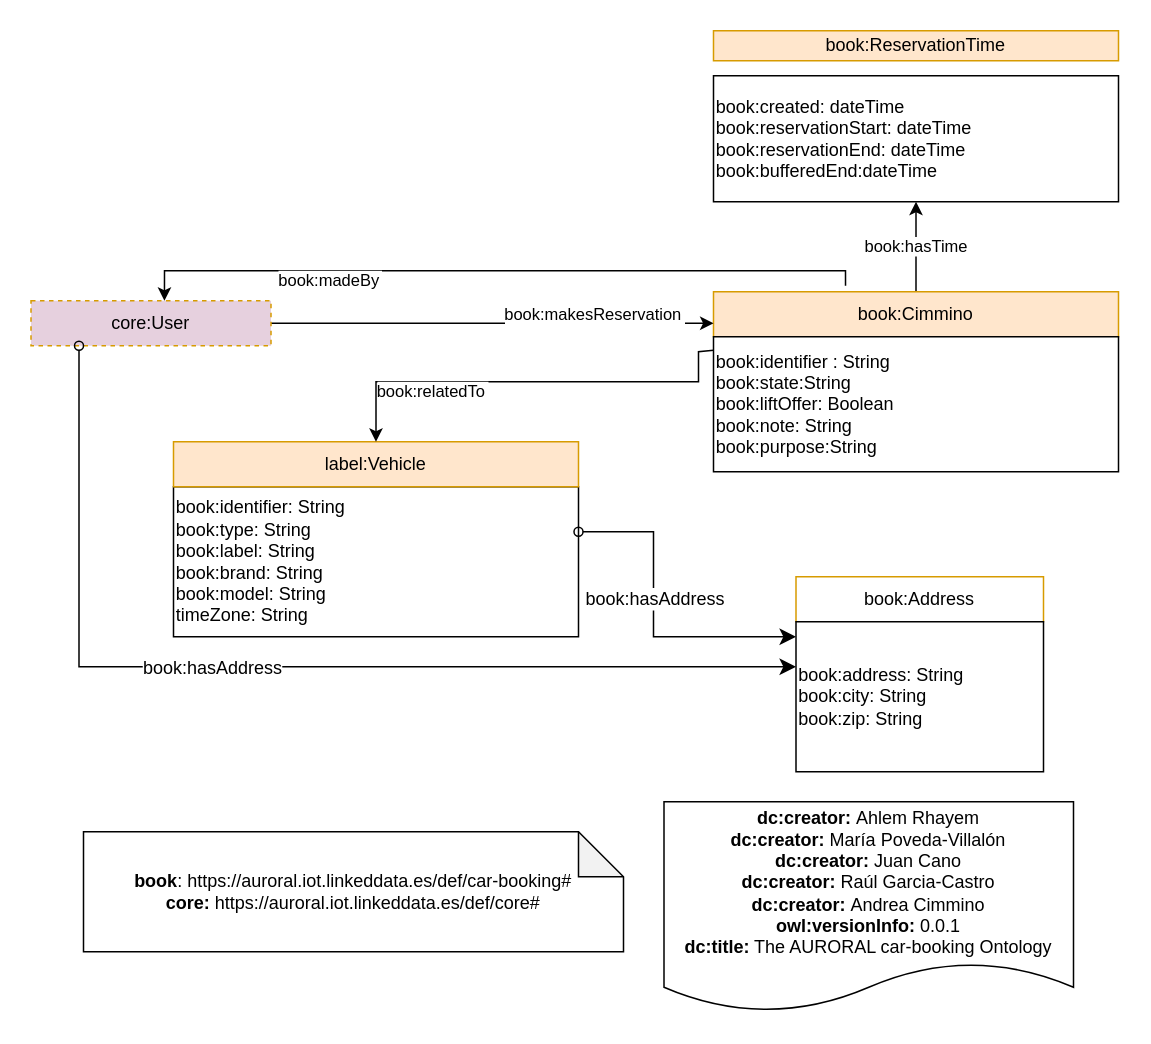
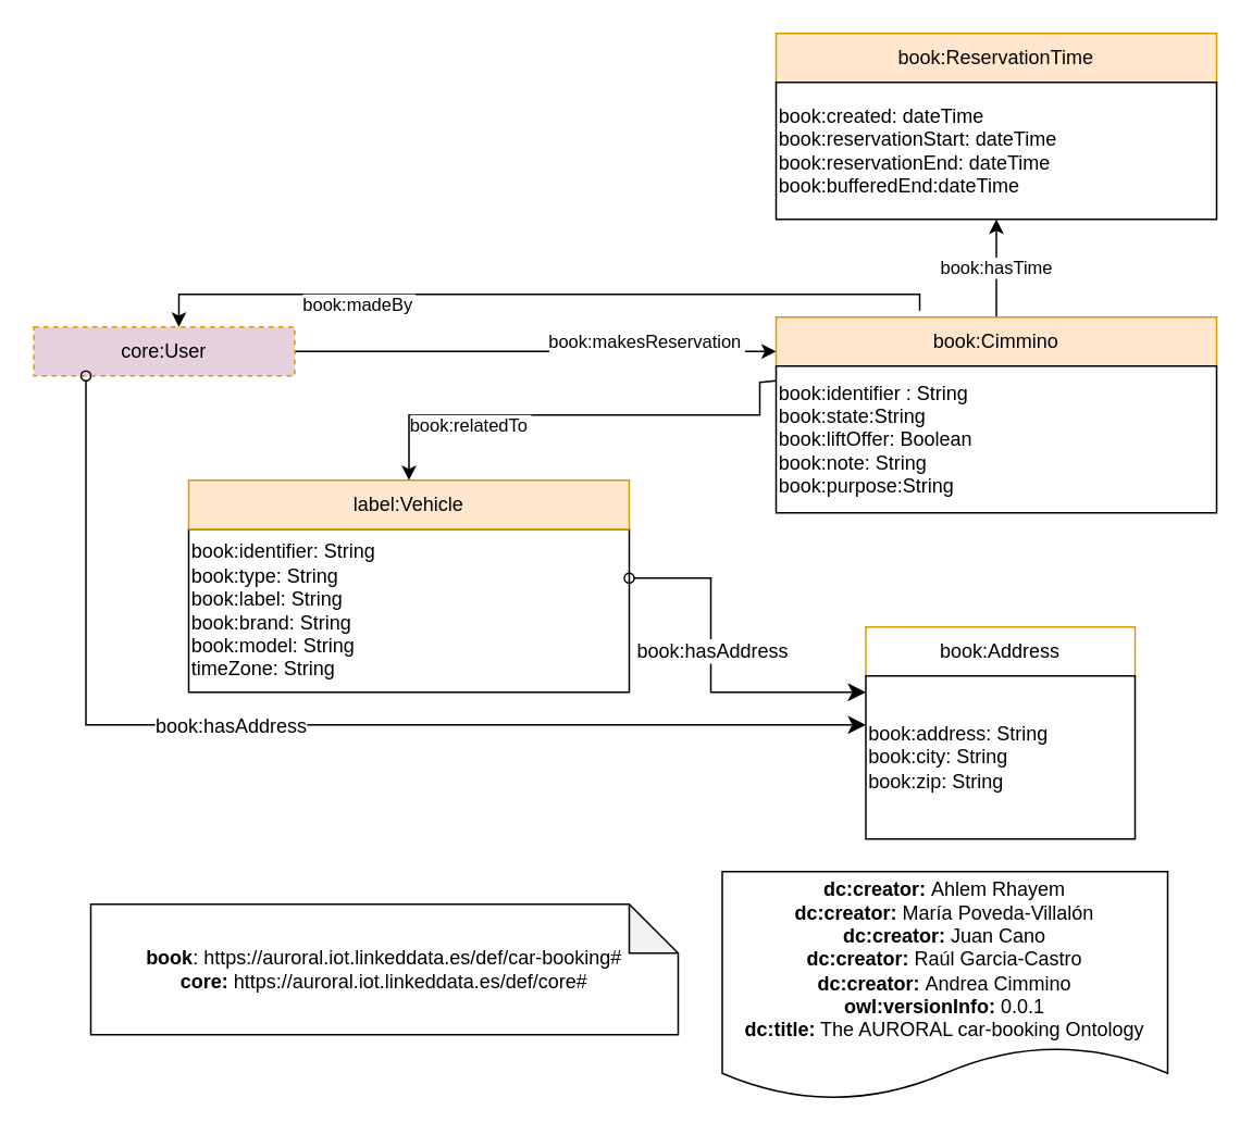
- <mxCell id="19" value="book:ReservationTime" style="rounded=0;whiteSpace=wrap;html=1;snapToPoint=1;points=[[0.1,0],[0.2,0],[0.3,0],[0.4,0],[0.5,0],[0.6,0],[0.7,0],[0.8,0],[0.9,0],[0,0.1],[0,0.3],[0,0.5],[0,0.7],[0,0.9],[0.1,1],[0.2,1],[0.3,1],[0.4,1],[0.5,1],[0.6,1],[0.7,1],[0.8,1],[0.9,1],[1,0.1],[1,0.3],[1,0.5],[1,0.7],[1,0.9]];fillColor=#ffe6cc;strokeColor=#d79b00;shadow=0;" vertex="1" parent="1"><mxGeometry x="475" y="20" width="270" height="20" as="geometry" /></mxCell>
+ <mxCell id="19" value="book:ReservationTime" style="rounded=0;whiteSpace=wrap;html=1;snapToPoint=1;points=[[0.1,0],[0.2,0],[0.3,0],[0.4,0],[0.5,0],[0.6,0],[0.7,0],[0.8,0],[0.9,0],[0,0.1],[0,0.3],[0,0.5],[0,0.7],[0,0.9],[0.1,1],[0.2,1],[0.3,1],[0.4,1],[0.5,1],[0.6,1],[0.7,1],[0.8,1],[0.9,1],[1,0.1],[1,0.3],[1,0.5],[1,0.7],[1,0.9]];fillColor=#ffe6cc;strokeColor=#d79b00;shadow=0;" vertex="1" parent="1"><mxGeometry x="475" y="20" width="270" height="30" as="geometry" /></mxCell>
